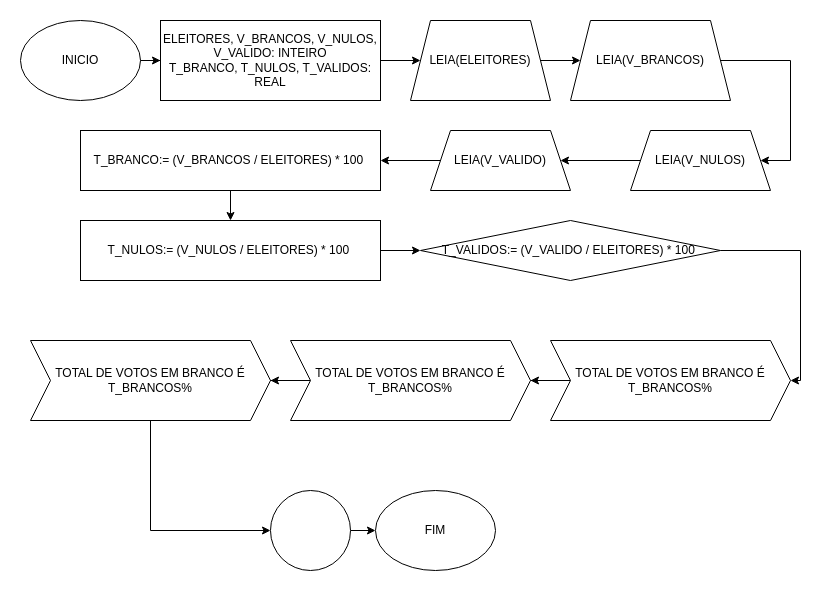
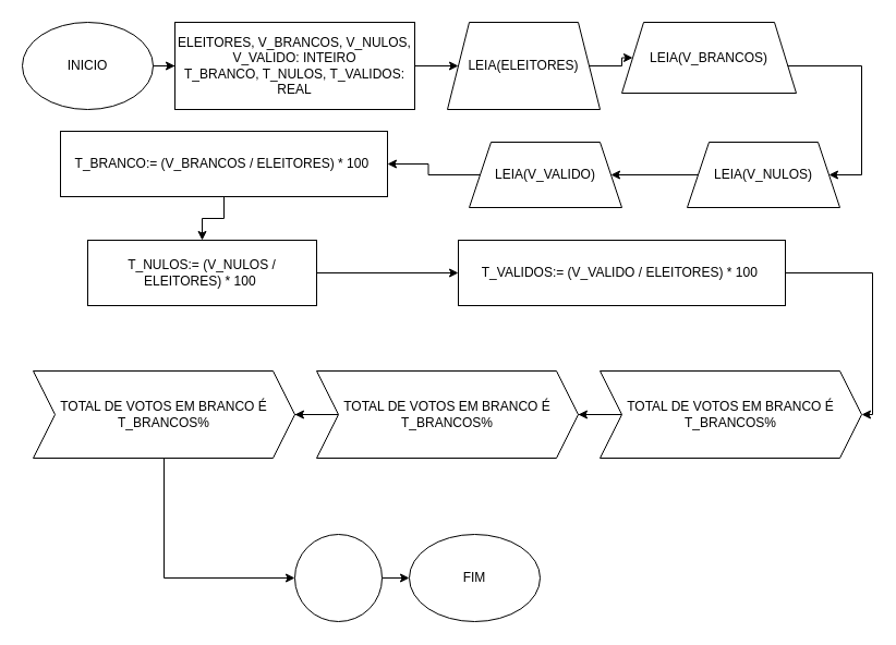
- <mxCell id="9" value="LEIA(V_BRANCOS)" style="shape=trapezoid;perimeter=trapezoidPerimeter;whiteSpace=wrap;html=1;fixedSize=1;" vertex="1" parent="1"><mxGeometry x="570" y="20" width="160" height="80" as="geometry" /></mxCell>
+ <mxCell id="9" value="LEIA(V_BRANCOS)" style="shape=trapezoid;perimeter=trapezoidPerimeter;whiteSpace=wrap;html=1;fixedSize=1;" vertex="1" parent="1"><mxGeometry x="570" y="20" width="160" height="65" as="geometry" /></mxCell>
- <mxCell id="15" value="T_BRANCO:= (V_BRANCOS / ELEITORES) * 100&amp;nbsp;" style="rounded=0;whiteSpace=wrap;html=1;" vertex="1" parent="1"><mxGeometry x="80" y="130" width="300" height="60" as="geometry" /></mxCell>
+ <mxCell id="15" value="T_BRANCO:= (V_BRANCOS / ELEITORES) * 100&amp;nbsp;" style="rounded=0;whiteSpace=wrap;html=1;" vertex="1" parent="1"><mxGeometry x="55" y="120" width="300" height="60" as="geometry" /></mxCell>
- <mxCell id="17" value="T_NULOS:= (V_NULOS / ELEITORES) * 100&amp;nbsp;" style="rounded=0;whiteSpace=wrap;html=1;" vertex="1" parent="1"><mxGeometry x="80" y="220" width="300" height="60" as="geometry" /></mxCell>
+ <mxCell id="17" value="T_NULOS:= (V_NULOS / ELEITORES) * 100&amp;nbsp;" style="rounded=0;whiteSpace=wrap;html=1;" vertex="1" parent="1"><mxGeometry x="80" y="220" width="210" height="60" as="geometry" /></mxCell>
- <mxCell id="19" value="T_VALIDOS:= (V_VALIDO / ELEITORES) * 100&amp;nbsp;" style="rhombus;whiteSpace=wrap;html=1;" vertex="1" parent="1"><mxGeometry x="420" y="220" width="300" height="60" as="geometry" /></mxCell>
+ <mxCell id="19" value="T_VALIDOS:= (V_VALIDO / ELEITORES) * 100&amp;nbsp;" style="rounded=0;whiteSpace=wrap;html=1;" vertex="1" parent="1"><mxGeometry x="420" y="220" width="300" height="60" as="geometry" /></mxCell>
